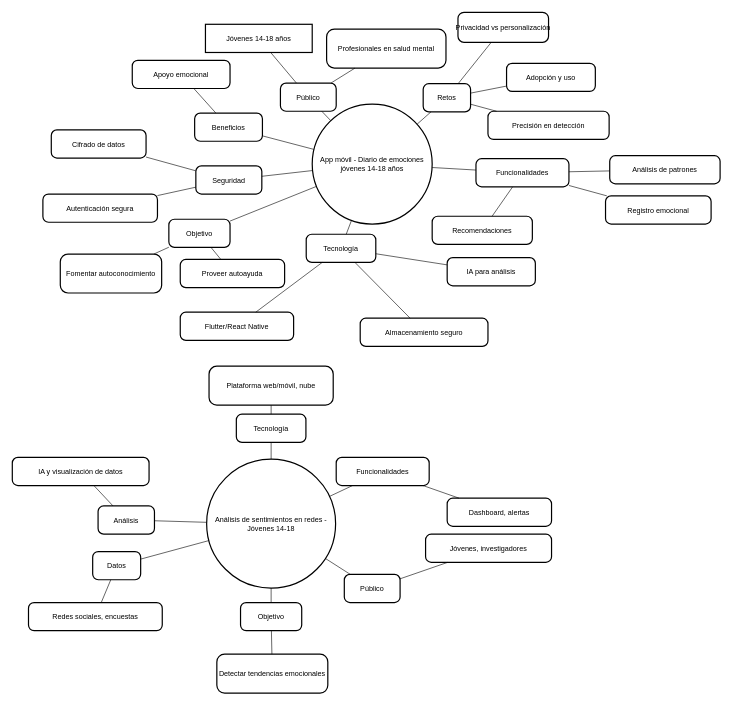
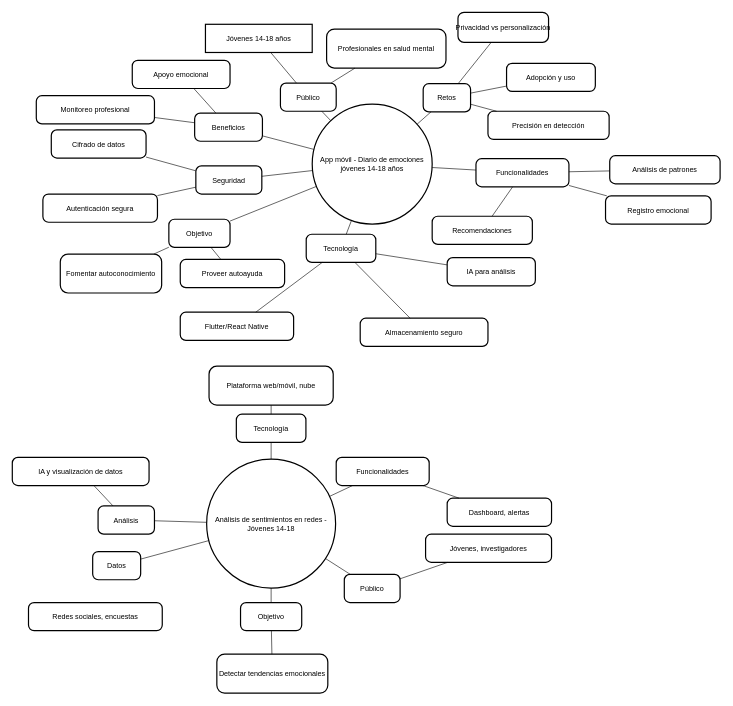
+ <mxCell id="22" value="Monitoreo profesional" style="rounded=1;arcSize=20;strokeWidth=2" vertex="1" parent="1"><mxGeometry x="60" y="159" width="197" height="47" as="geometry" /></mxCell>
+ <mxCell id="47" style="endArrow=none;rounded=0;" edge="1" parent="1" source="20" target="22"><mxGeometry relative="1" as="geometry" /></mxCell>
- <mxCell id="72" style="endArrow=none;rounded=0;" edge="1" parent="1" source="56" target="57"><mxGeometry relative="1" as="geometry" /></mxCell>
